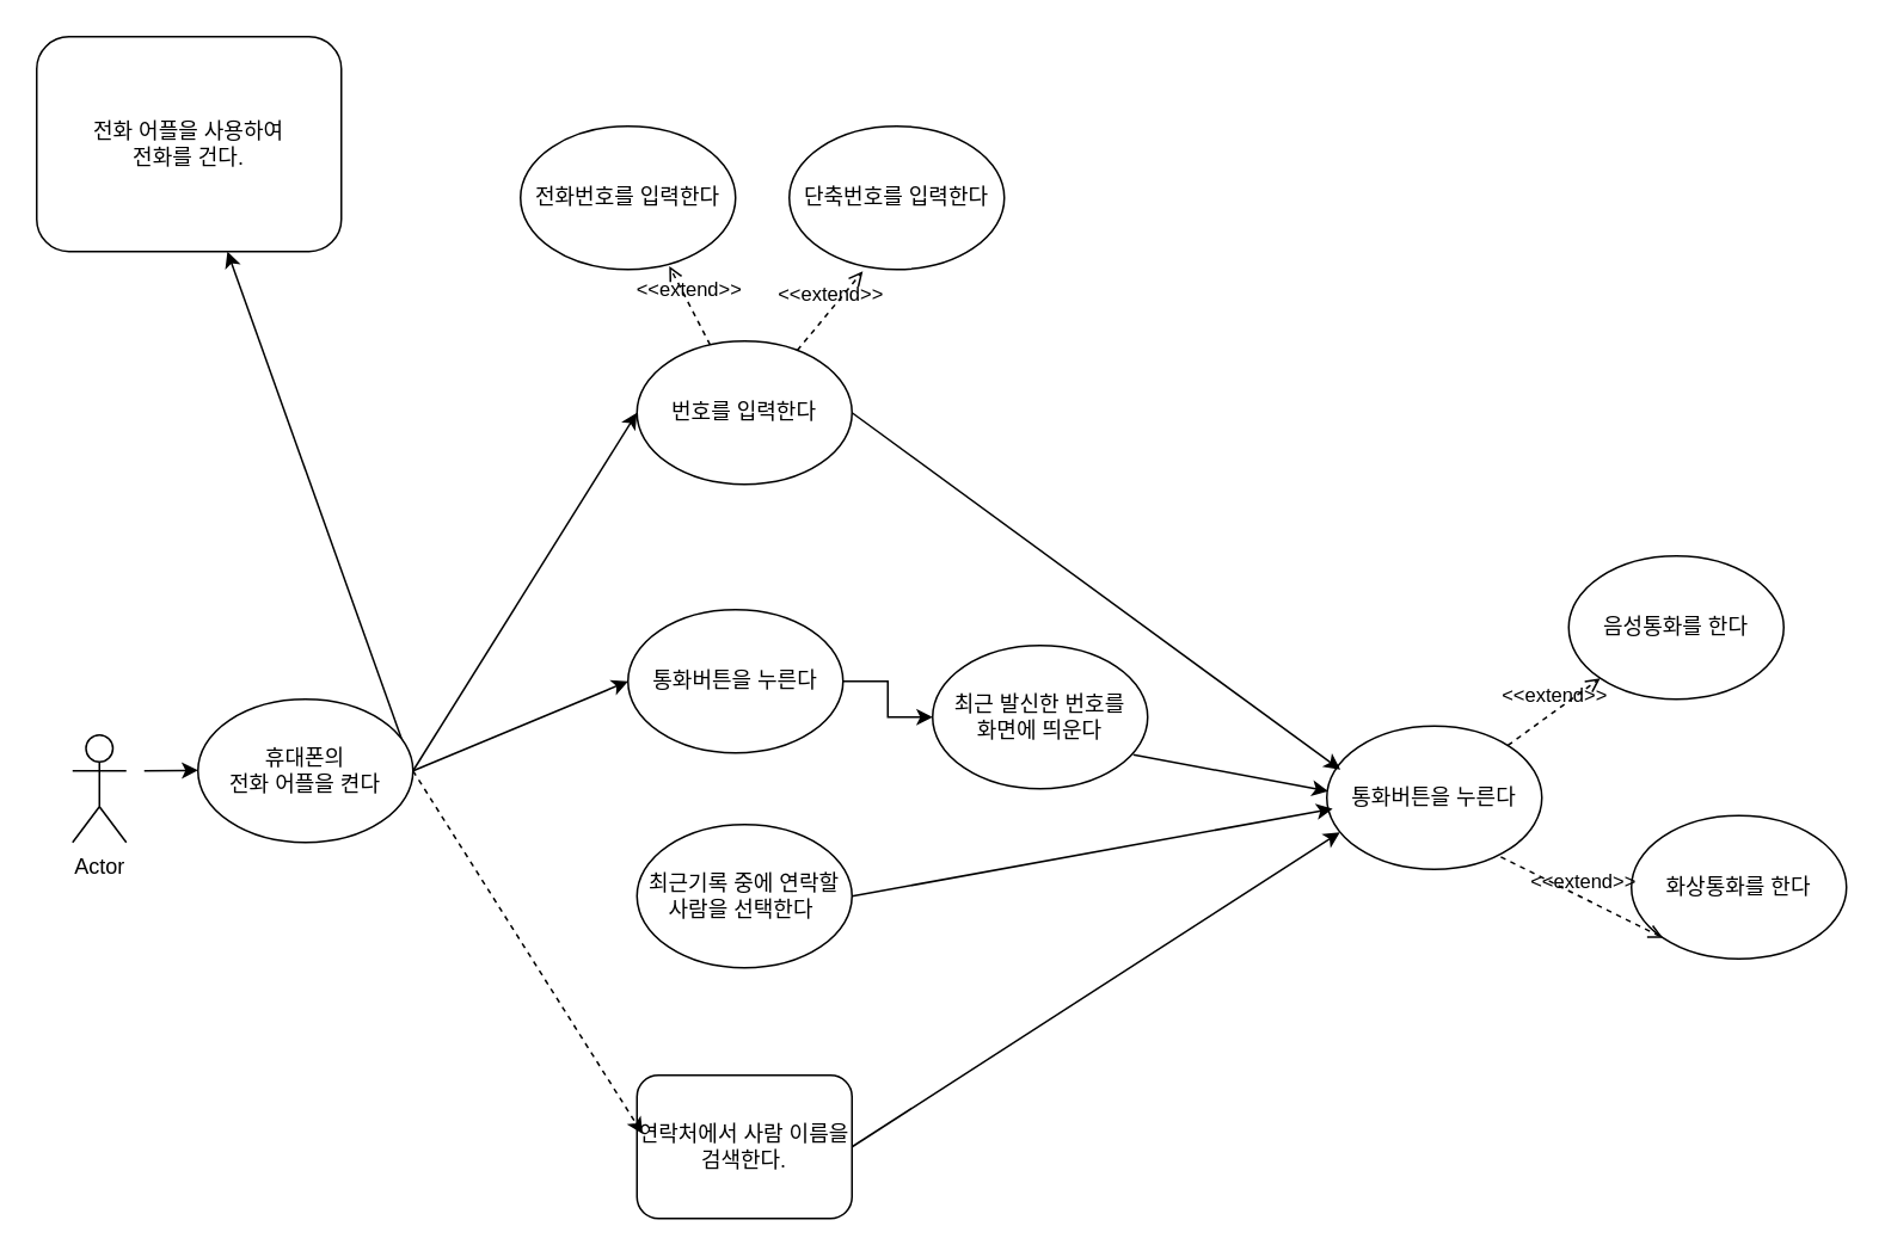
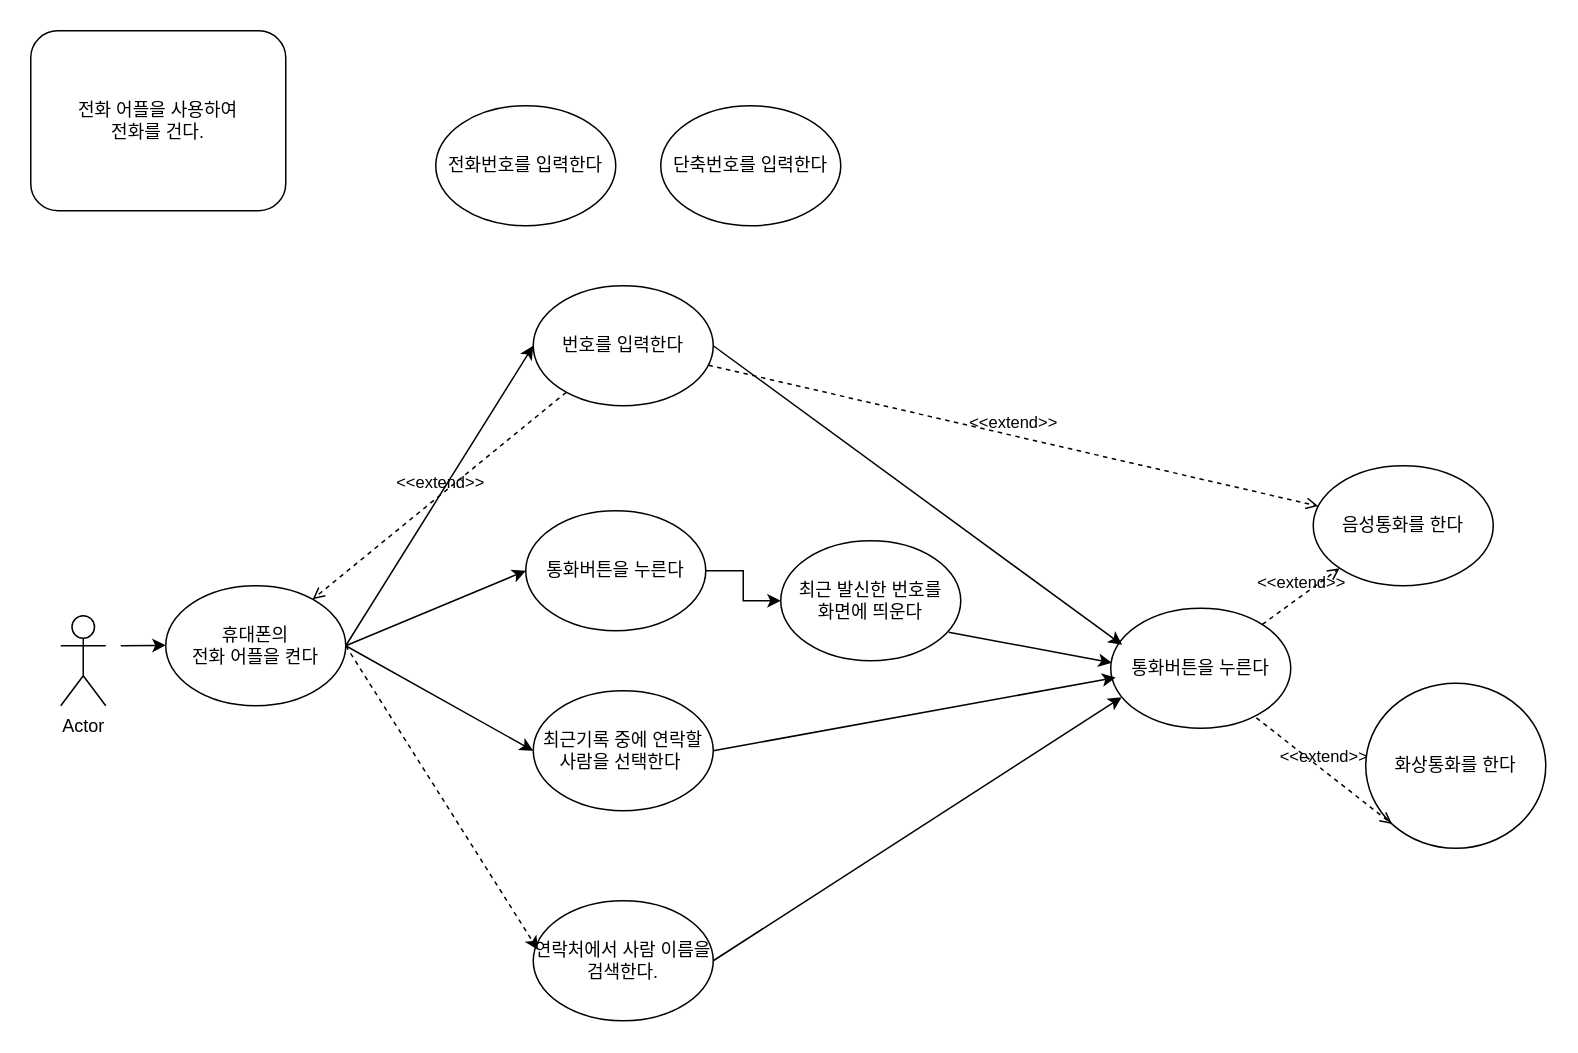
- <mxCell id="25" value="&amp;lt;&amp;lt;extend&amp;gt;&amp;gt;" style="html=1;verticalAlign=bottom;labelBackgroundColor=none;endArrow=open;endFill=0;dashed=1;rounded=0;entryX=0.692;entryY=0.977;entryDx=0;entryDy=0;entryPerimeter=0;" edge="1" parent="1" source="3" target="13"><mxGeometry width="160" relative="1" as="geometry"><mxPoint x="405" y="190" as="sourcePoint" /><mxPoint x="463" y="151" as="targetPoint" /></mxGeometry></mxCell>
+ <mxCell id="25" value="&amp;lt;&amp;lt;extend&amp;gt;&amp;gt;" style="html=1;verticalAlign=bottom;labelBackgroundColor=none;endArrow=open;endFill=0;dashed=1;rounded=0;" edge="1" parent="1" source="3" target="11"><mxGeometry width="160" relative="1" as="geometry"><mxPoint x="405" y="190" as="sourcePoint" /><mxPoint x="463" y="151" as="targetPoint" /></mxGeometry></mxCell>
- <mxCell id="24" value="&amp;lt;&amp;lt;extend&amp;gt;&amp;gt;" style="html=1;verticalAlign=bottom;labelBackgroundColor=none;endArrow=open;endFill=0;dashed=1;rounded=0;entryX=0.342;entryY=1.013;entryDx=0;entryDy=0;entryPerimeter=0;" edge="1" parent="1" source="3" target="14"><mxGeometry width="160" relative="1" as="geometry"><mxPoint x="425" y="190" as="sourcePoint" /><mxPoint x="475" y="170" as="targetPoint" /></mxGeometry></mxCell>
+ <mxCell id="24" value="&amp;lt;&amp;lt;extend&amp;gt;&amp;gt;" style="html=1;verticalAlign=bottom;labelBackgroundColor=none;endArrow=open;endFill=0;dashed=1;rounded=0;" edge="1" parent="1" source="3" target="22"><mxGeometry width="160" relative="1" as="geometry"><mxPoint x="425" y="190" as="sourcePoint" /><mxPoint x="475" y="170" as="targetPoint" /></mxGeometry></mxCell>
- <mxCell id="9" value="" style="endArrow=classic;html=1;rounded=0;exitX=1;exitY=0.5;exitDx=0;exitDy=0;" edge="1" parent="1" source="11" target="10"><mxGeometry width="50" height="50" relative="1" as="geometry"><mxPoint x="270" y="430" as="sourcePoint" /><mxPoint x="320" y="380" as="targetPoint" /></mxGeometry></mxCell>
+ <mxCell id="9" value="" style="endArrow=classic;html=1;rounded=0;entryX=0;entryY=0.5;entryDx=0;entryDy=0;exitX=1;exitY=0.5;exitDx=0;exitDy=0;" edge="1" parent="1" source="11" target="6"><mxGeometry width="50" height="50" relative="1" as="geometry"><mxPoint x="270" y="430" as="sourcePoint" /><mxPoint x="320" y="380" as="targetPoint" /></mxGeometry></mxCell>
- <mxCell id="23" value="화상통화를 한다" style="ellipse;whiteSpace=wrap;html=1;" vertex="1" parent="1"><mxGeometry x="910" y="455" width="120" height="80" as="geometry" /></mxCell>
+ <mxCell id="23" value="화상통화를 한다" style="ellipse;whiteSpace=wrap;html=1;" vertex="1" parent="1"><mxGeometry x="910" y="455" width="120" height="110" as="geometry" /></mxCell>
- <mxCell id="15" value="연락처에서 사람 이름을 검색한다." style="whiteSpace=wrap;html=1;rounded=1;" vertex="1" parent="1"><mxGeometry x="355" y="600" width="120" height="80" as="geometry" /></mxCell>
+ <mxCell id="15" value="연락처에서 사람 이름을 검색한다." style="ellipse;whiteSpace=wrap;html=1;" vertex="1" parent="1"><mxGeometry x="355" y="600" width="120" height="80" as="geometry" /></mxCell>
